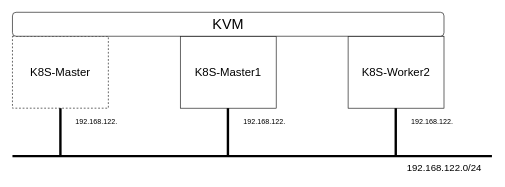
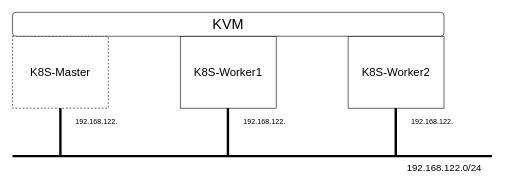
- <mxCell id="3" value="&lt;font style=&quot;font-size: 19px&quot;&gt;K8S-Master1&lt;/font&gt;" style="rounded=0;whiteSpace=wrap;html=1;" vertex="1" parent="1"><mxGeometry x="300" y="60" width="160" height="120" as="geometry" /></mxCell>
+ <mxCell id="3" value="&lt;font style=&quot;font-size: 19px&quot;&gt;K8S-Worker1&lt;/font&gt;" style="rounded=0;whiteSpace=wrap;html=1;" vertex="1" parent="1"><mxGeometry x="300" y="60" width="160" height="120" as="geometry" /></mxCell>
